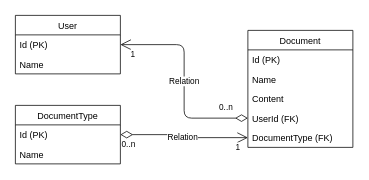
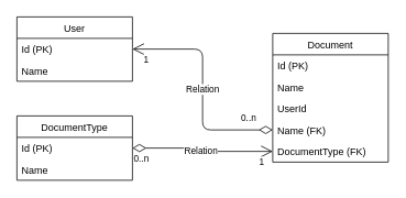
- <mxCell id="8" value="Content" style="text;strokeColor=none;fillColor=none;align=left;verticalAlign=top;spacingLeft=4;spacingRight=4;overflow=hidden;rotatable=0;points=[[0,0.5],[1,0.5]];portConstraint=eastwest;" vertex="1" parent="5"><mxGeometry y="78" width="140" height="26" as="geometry" /></mxCell>
+ <mxCell id="8" value="UserId" style="text;strokeColor=none;fillColor=none;align=left;verticalAlign=top;spacingLeft=4;spacingRight=4;overflow=hidden;rotatable=0;points=[[0,0.5],[1,0.5]];portConstraint=eastwest;" vertex="1" parent="5"><mxGeometry y="78" width="140" height="26" as="geometry" /></mxCell>
- <mxCell id="9" value="UserId (FK)" style="text;strokeColor=none;fillColor=none;align=left;verticalAlign=top;spacingLeft=4;spacingRight=4;overflow=hidden;rotatable=0;points=[[0,0.5],[1,0.5]];portConstraint=eastwest;" vertex="1" parent="5"><mxGeometry y="104" width="140" height="26" as="geometry" /></mxCell>
+ <mxCell id="9" value="Name (FK)" style="text;strokeColor=none;fillColor=none;align=left;verticalAlign=top;spacingLeft=4;spacingRight=4;overflow=hidden;rotatable=0;points=[[0,0.5],[1,0.5]];portConstraint=eastwest;" vertex="1" parent="5"><mxGeometry y="104" width="140" height="26" as="geometry" /></mxCell>
